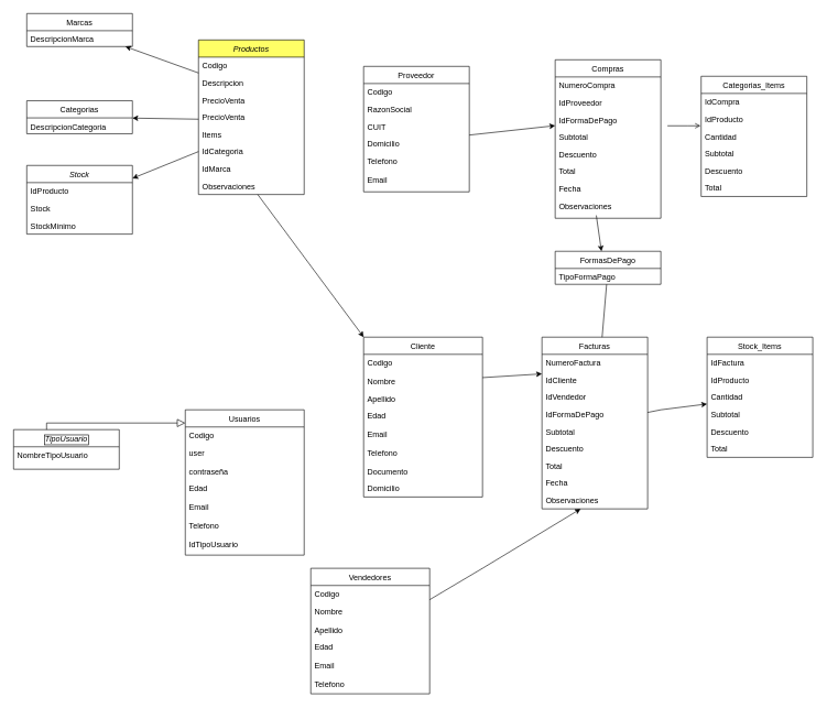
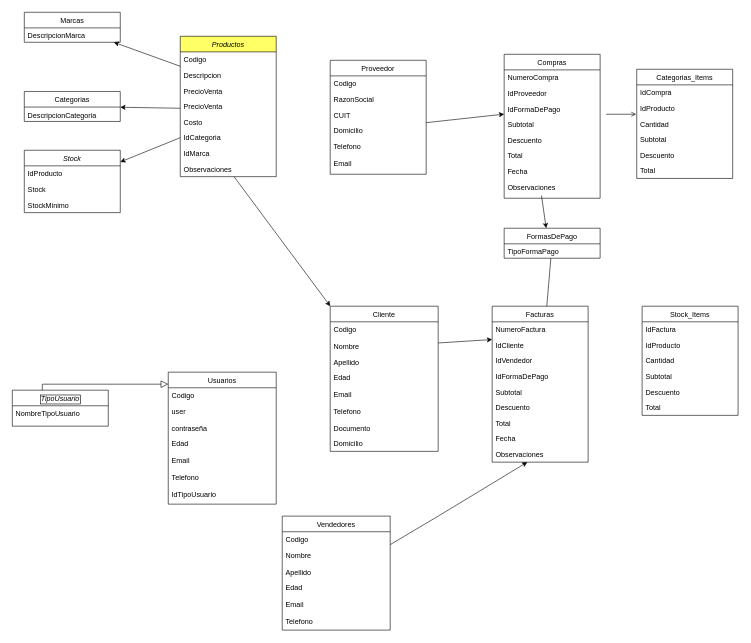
- <mxCell id="7" value="Items" style="text;align=left;verticalAlign=top;spacingLeft=4;spacingRight=4;overflow=hidden;rotatable=0;points=[[0,0.5],[1,0.5]];portConstraint=eastwest;rounded=0;shadow=0;html=0;" parent="2" vertex="1"><mxGeometry y="130" width="160" height="26" as="geometry" /></mxCell>
+ <mxCell id="7" value="Costo" style="text;align=left;verticalAlign=top;spacingLeft=4;spacingRight=4;overflow=hidden;rotatable=0;points=[[0,0.5],[1,0.5]];portConstraint=eastwest;rounded=0;shadow=0;html=0;" parent="2" vertex="1"><mxGeometry y="130" width="160" height="26" as="geometry" /></mxCell>
- <mxCell id="88" value="" style="endArrow=classic;html=1;rounded=0;" parent="1" source="49" target="59" edge="1"><mxGeometry width="50" height="50" relative="1" as="geometry"><mxPoint x="1030" y="660" as="sourcePoint" /><mxPoint x="1030" y="550" as="targetPoint" /><Array as="points"><mxPoint x="1000" y="620" /></Array></mxGeometry></mxCell>
